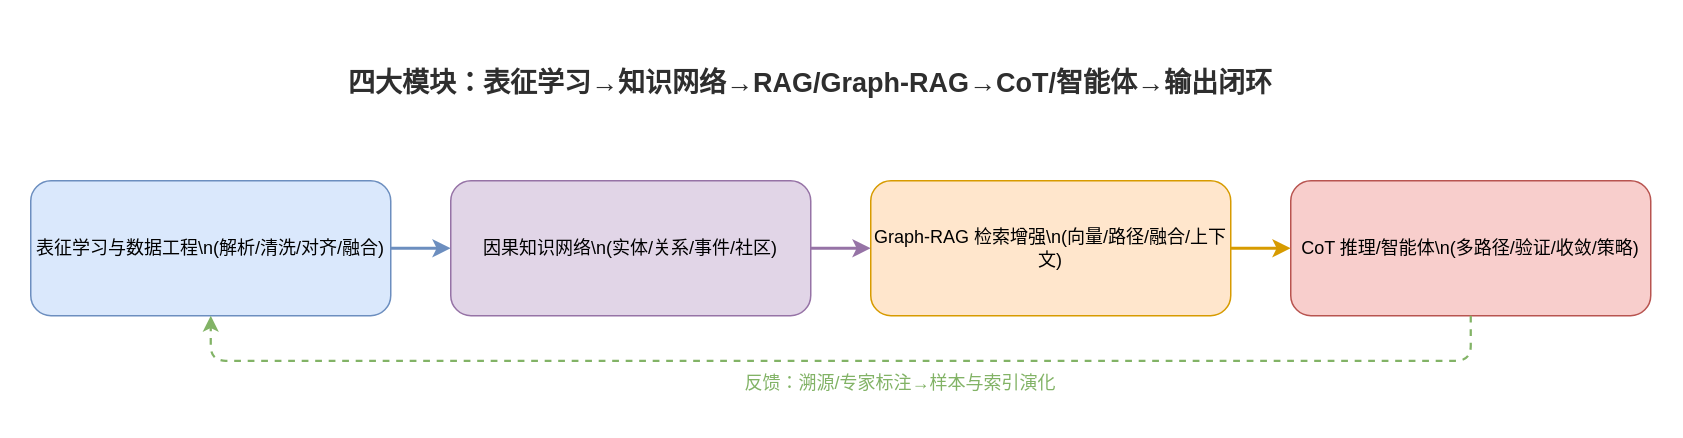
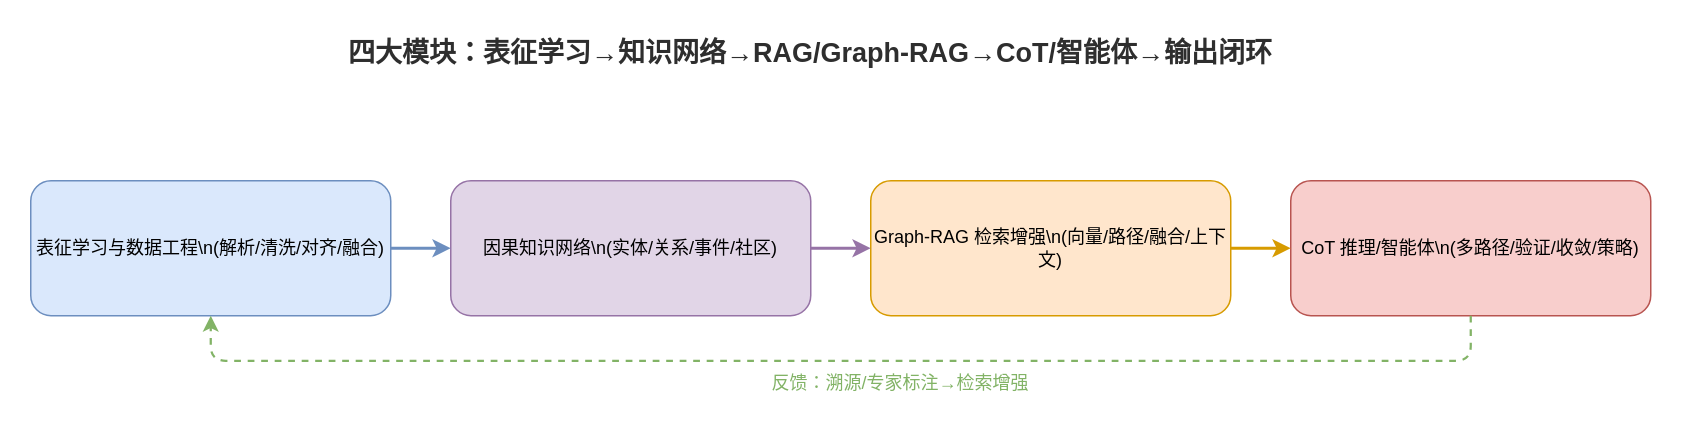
- <mxCell id="2" value="四大模块：表征学习→知识网络→RAG/Graph‑RAG→CoT/智能体→输出闭环" style="text;html=1;strokeColor=none;fillColor=none;align=center;verticalAlign=middle;fontSize=18;fontStyle=1;fontColor=#2E2E2E;whiteSpace=wrap;" parent="1" vertex="1"><mxGeometry x="120" y="40" width="840" height="30" as="geometry" /></mxCell>
+ <mxCell id="2" value="四大模块：表征学习→知识网络→RAG/Graph‑RAG→CoT/智能体→输出闭环" style="text;html=1;strokeColor=none;fillColor=none;align=center;verticalAlign=middle;fontSize=18;fontStyle=1;fontColor=#2E2E2E;whiteSpace=wrap;" parent="1" vertex="1"><mxGeometry x="120" y="20" width="840" height="30" as="geometry" /></mxCell>
- <mxCell id="10" value="反馈：溯源/专家标注→样本与索引演化" style="text;html=1;strokeColor=none;fillColor=none;align=center;verticalAlign=middle;fontSize=12;fontColor=#82b366;whiteSpace=wrap;" parent="1" vertex="1"><mxGeometry x="300" y="240" width="600" height="30" as="geometry" /></mxCell>
+ <mxCell id="10" value="反馈：溯源/专家标注→检索增强" style="text;html=1;strokeColor=none;fillColor=none;align=center;verticalAlign=middle;fontSize=12;fontColor=#82b366;whiteSpace=wrap;" parent="1" vertex="1"><mxGeometry x="300" y="240" width="600" height="30" as="geometry" /></mxCell>
